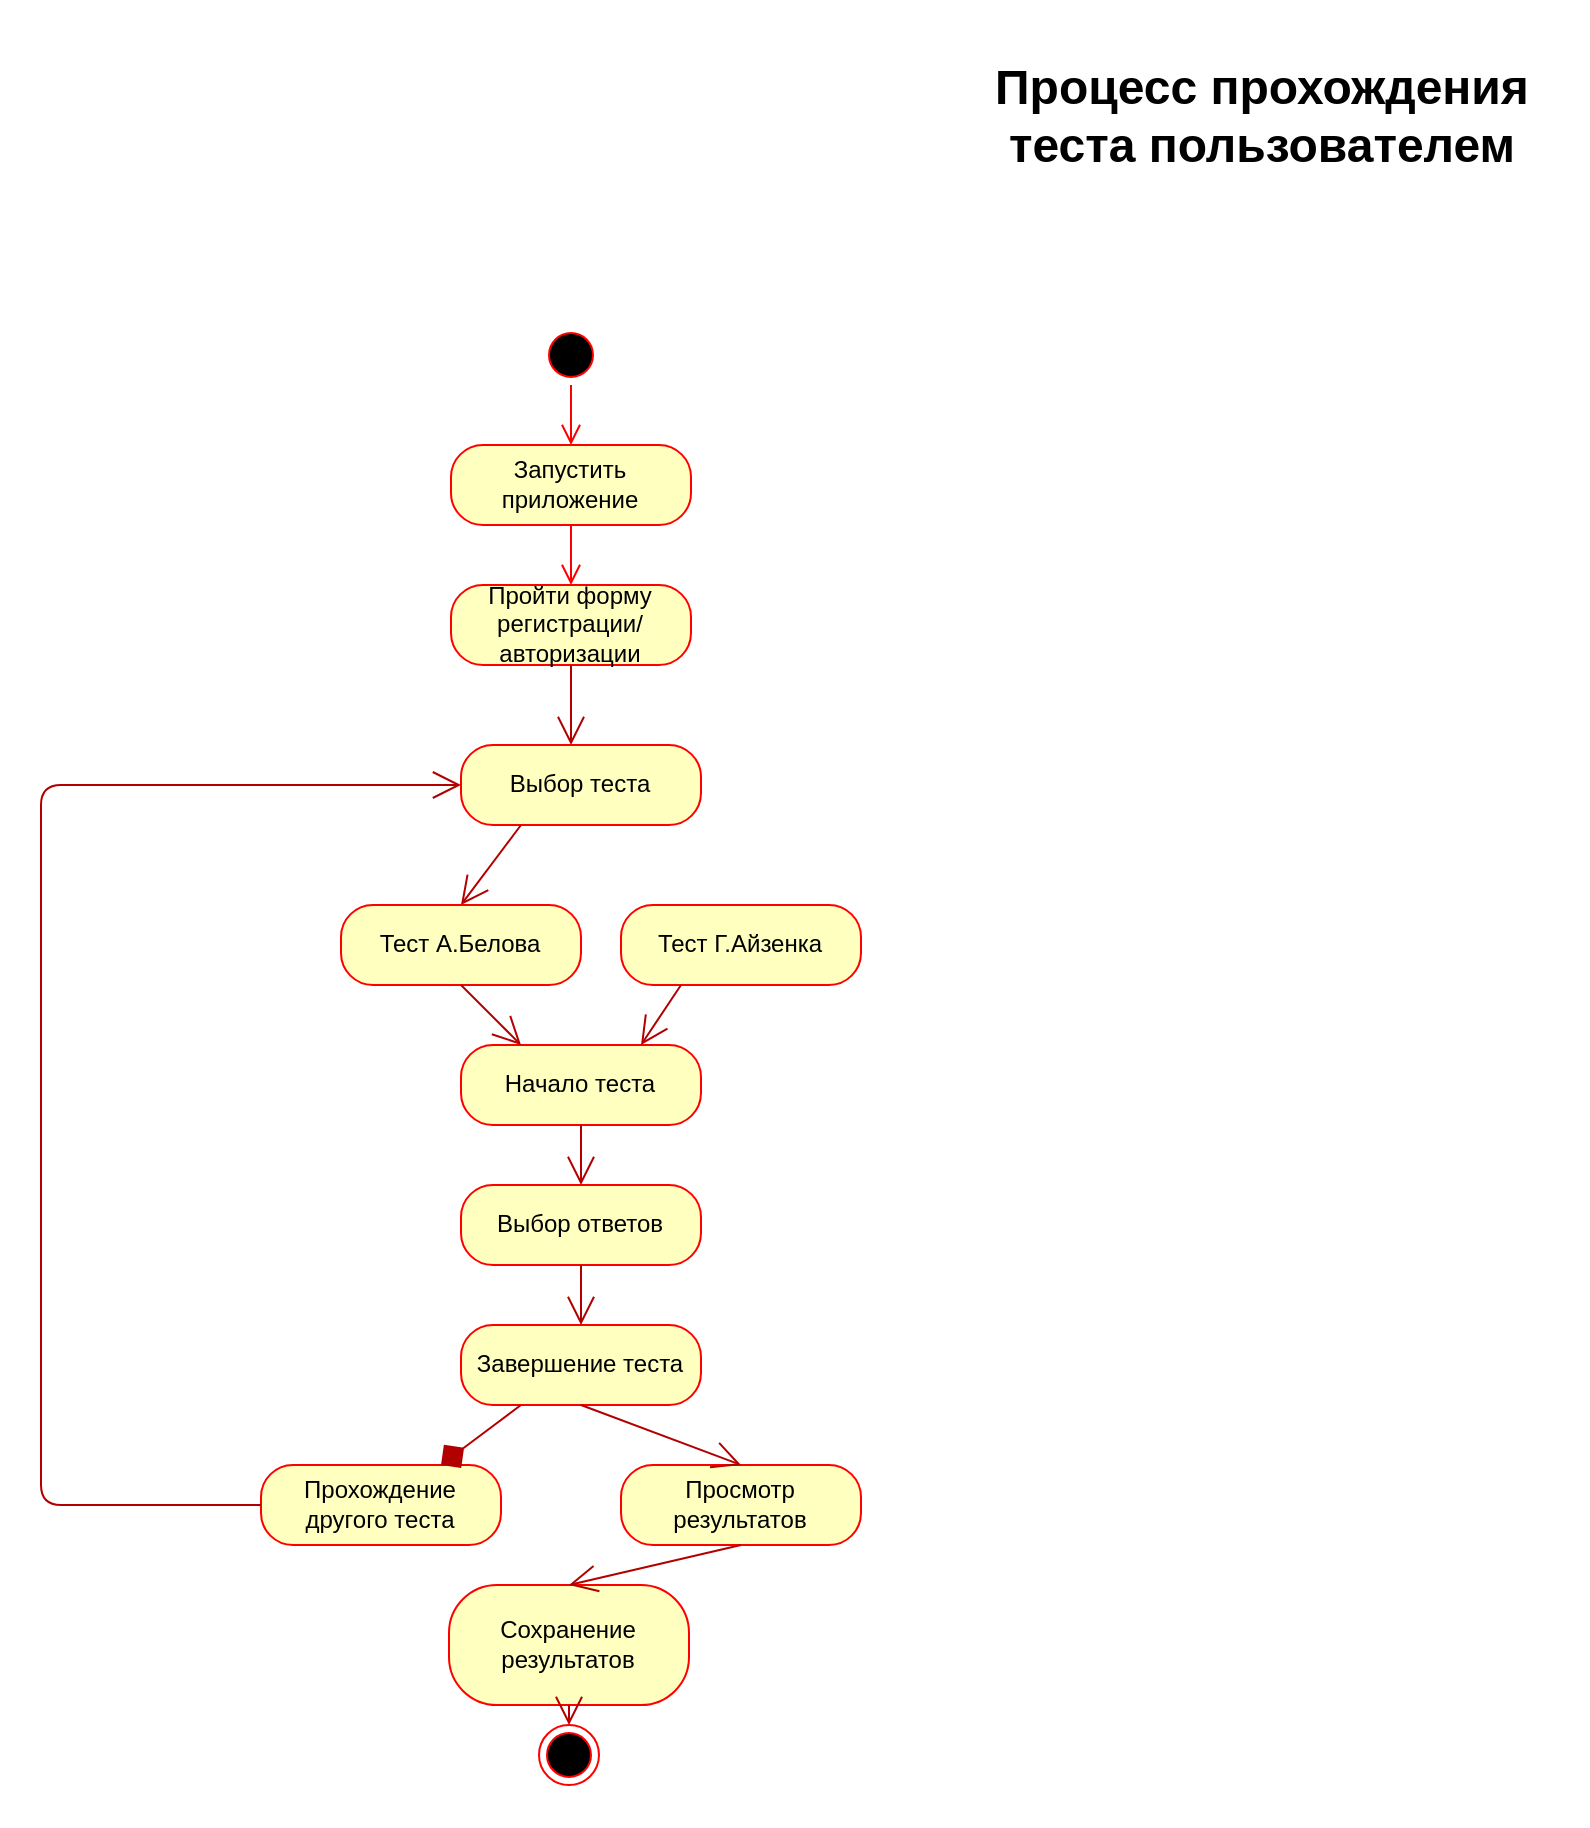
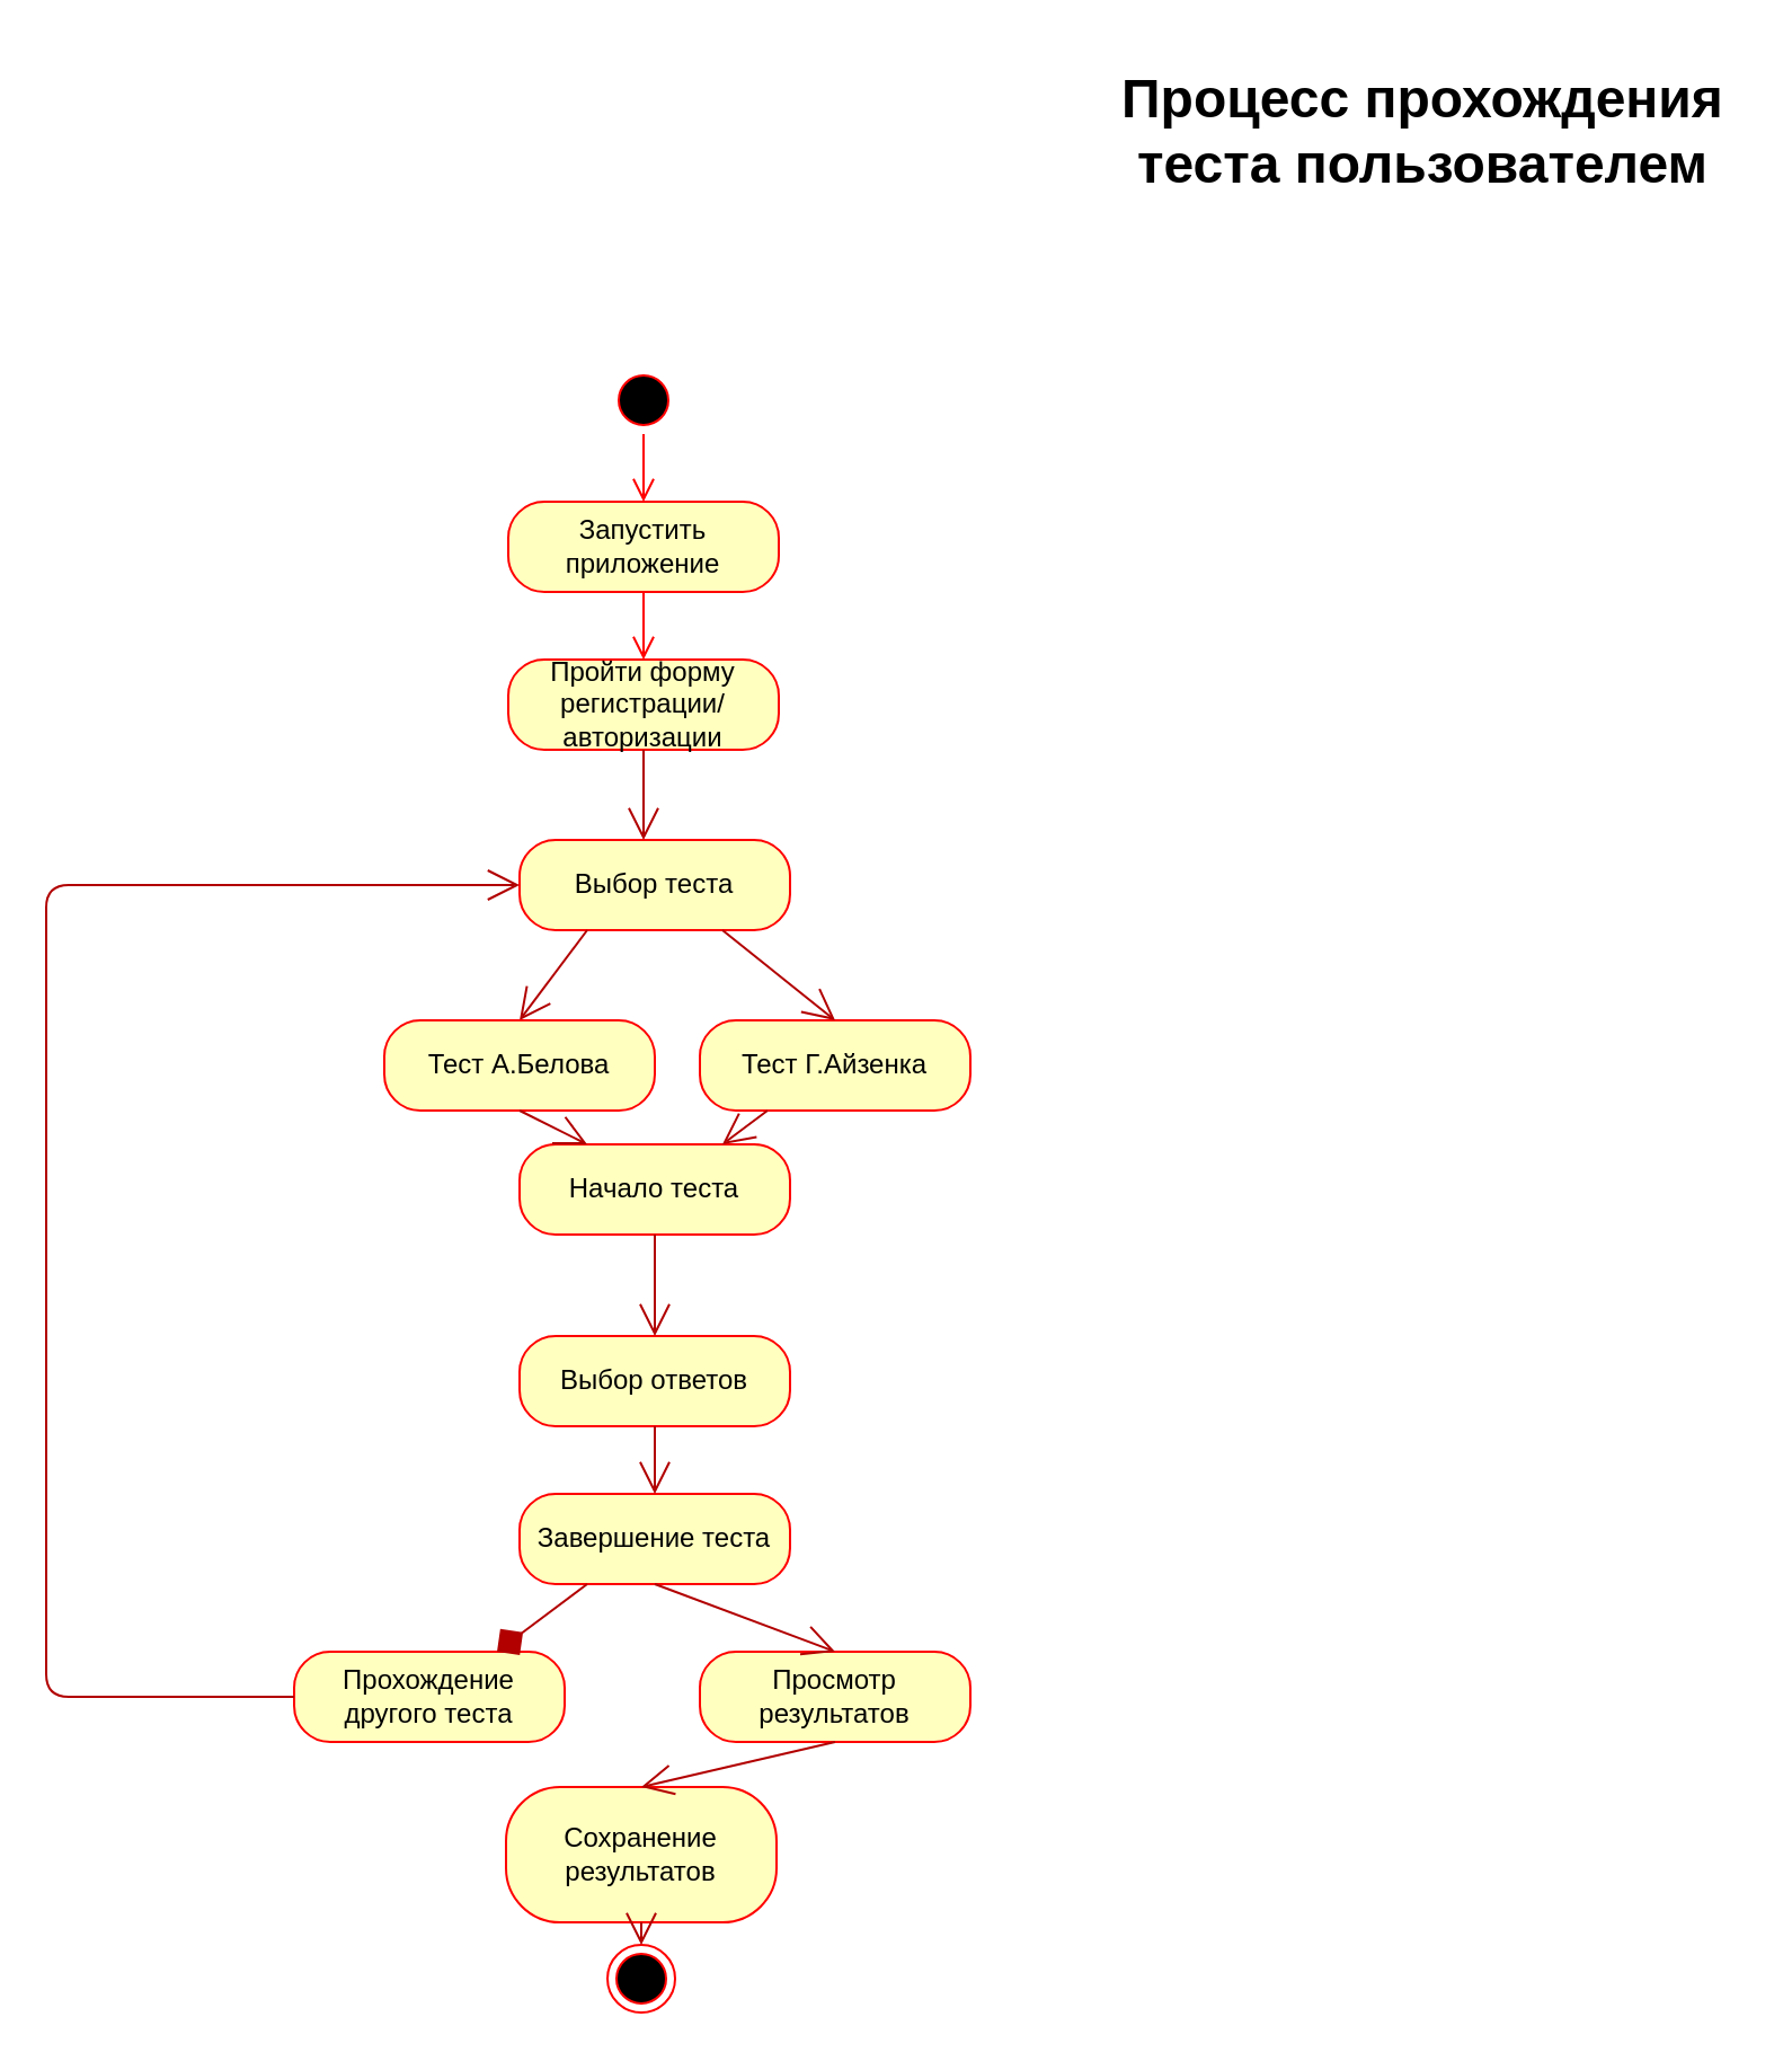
+ <mxCell id="11" value="" style="endArrow=open;endFill=1;endSize=12;html=1;exitX=0.75;exitY=1;exitDx=0;exitDy=0;fillColor=#e51400;strokeColor=#B20000;entryX=0.5;entryY=0;entryDx=0;entryDy=0;" parent="1" source="7" target="10" edge="1"><mxGeometry width="160" relative="1" as="geometry"><mxPoint x="270" y="472" as="sourcePoint" /><mxPoint x="230" y="502" as="targetPoint" /></mxGeometry></mxCell>
- <mxCell id="12" value="Начало теста" style="rounded=1;whiteSpace=wrap;html=1;arcSize=40;fontColor=#000000;fillColor=#ffffc0;strokeColor=#ff0000;" parent="1" vertex="1"><mxGeometry x="230" y="522" width="120" height="40" as="geometry" /></mxCell>
+ <mxCell id="12" value="Начало теста" style="rounded=1;whiteSpace=wrap;html=1;arcSize=40;fontColor=#000000;fillColor=#ffffc0;strokeColor=#ff0000;" parent="1" vertex="1"><mxGeometry x="230" y="507" width="120" height="40" as="geometry" /></mxCell>
